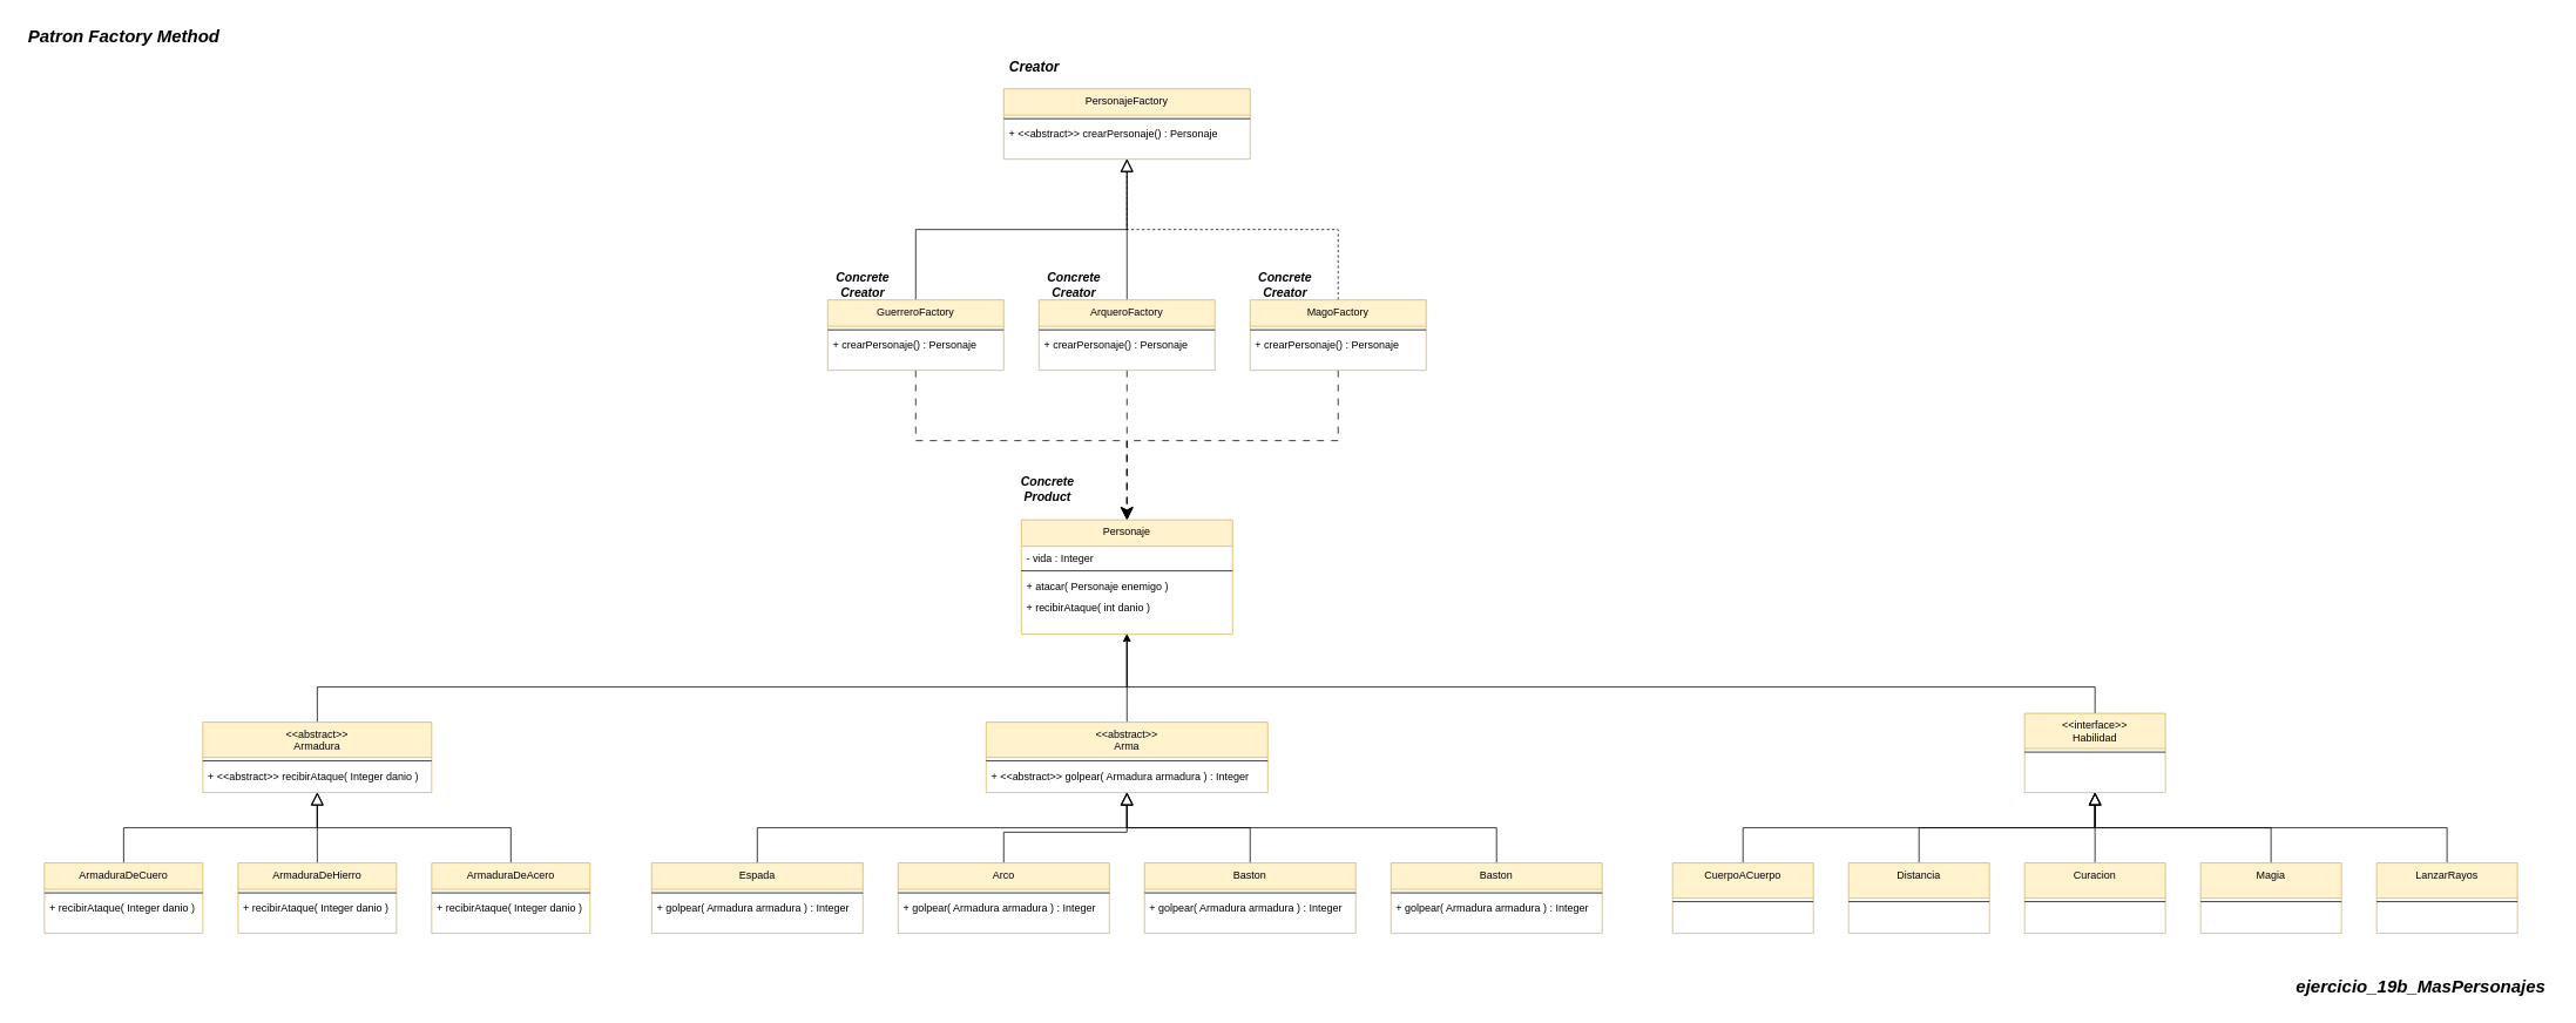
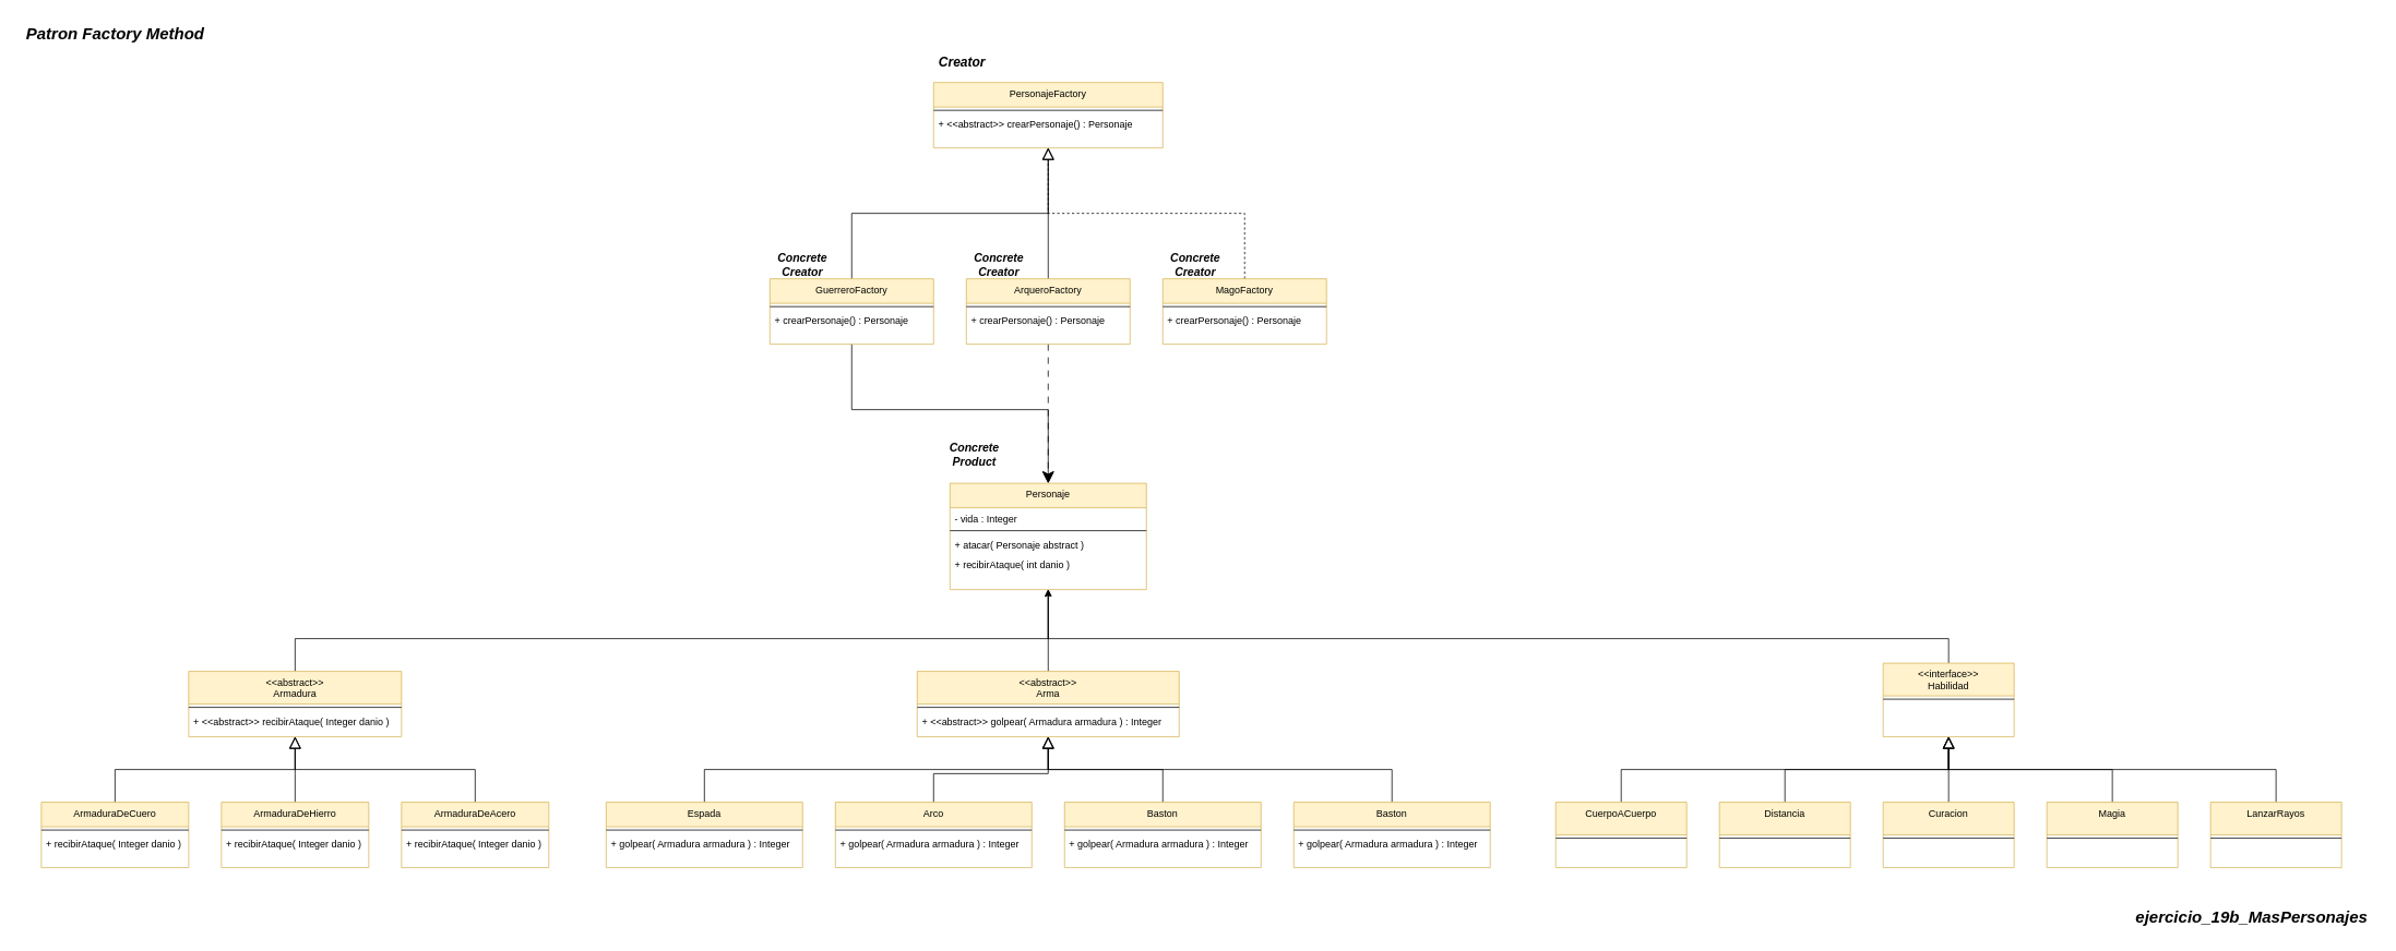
- <mxCell id="18" style="edgeStyle=orthogonalEdgeStyle;rounded=0;orthogonalLoop=1;jettySize=auto;html=1;endSize=12;startSize=12;dashed=1;dashPattern=8 8;" edge="1" parent="1" source="19" target="29"><mxGeometry relative="1" as="geometry"><Array as="points"><mxPoint x="1040" y="500" /><mxPoint x="1280" y="500" /></Array></mxGeometry></mxCell>
+ <mxCell id="18" style="edgeStyle=orthogonalEdgeStyle;rounded=0;orthogonalLoop=1;jettySize=auto;html=1;endSize=12;startSize=12;dashed=0;dashPattern=8 8;" edge="1" parent="1" source="19" target="29"><mxGeometry relative="1" as="geometry"><Array as="points"><mxPoint x="1040" y="500" /><mxPoint x="1280" y="500" /></Array></mxGeometry></mxCell>
- <mxCell id="23" style="edgeStyle=orthogonalEdgeStyle;rounded=0;orthogonalLoop=1;jettySize=auto;html=1;endSize=12;startSize=12;dashed=1;dashPattern=8 8;" edge="1" parent="1" source="24" target="29"><mxGeometry relative="1" as="geometry"><Array as="points"><mxPoint x="1520" y="500" /><mxPoint x="1280" y="500" /></Array></mxGeometry></mxCell>
- <mxCell id="32" value="+ atacar( Personaje enemigo )&#10;" style="text;align=left;verticalAlign=top;spacingLeft=4;spacingRight=4;overflow=hidden;rotatable=0;points=[[0,0.5],[1,0.5]];portConstraint=eastwest;rounded=0;shadow=0;html=0;" vertex="1" parent="29"><mxGeometry y="62" width="240" height="24" as="geometry" /></mxCell>
+ <mxCell id="32" value="+ atacar( Personaje abstract )&#10;" style="text;align=left;verticalAlign=top;spacingLeft=4;spacingRight=4;overflow=hidden;rotatable=0;points=[[0,0.5],[1,0.5]];portConstraint=eastwest;rounded=0;shadow=0;html=0;" vertex="1" parent="29"><mxGeometry y="62" width="240" height="24" as="geometry" /></mxCell>
